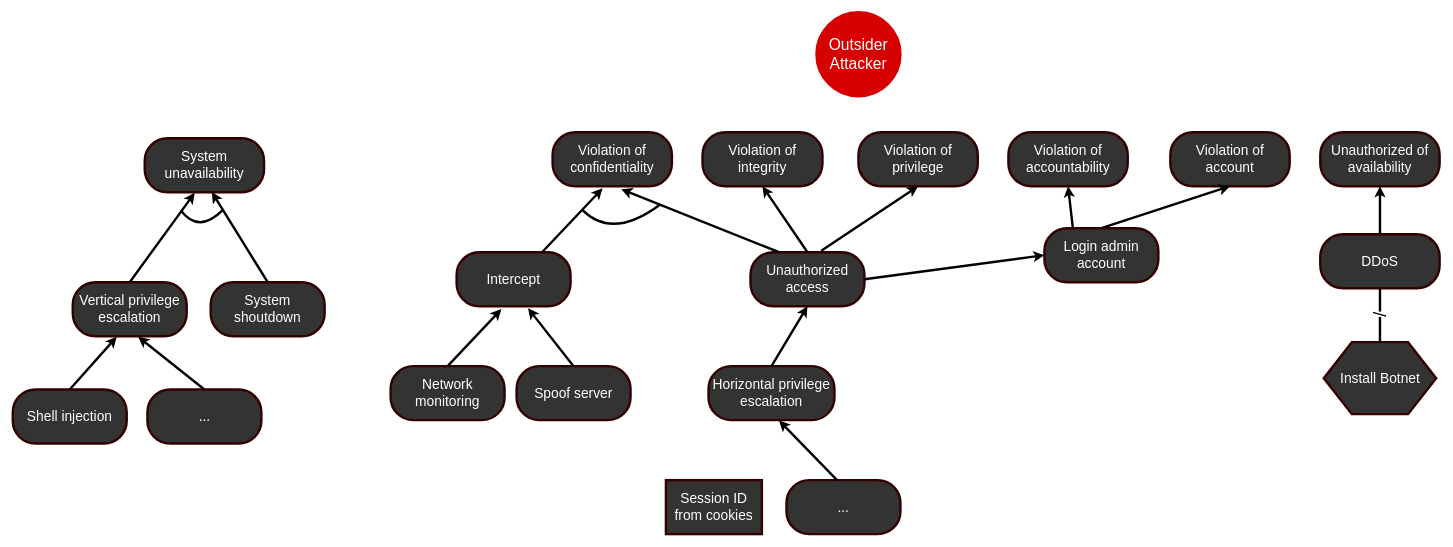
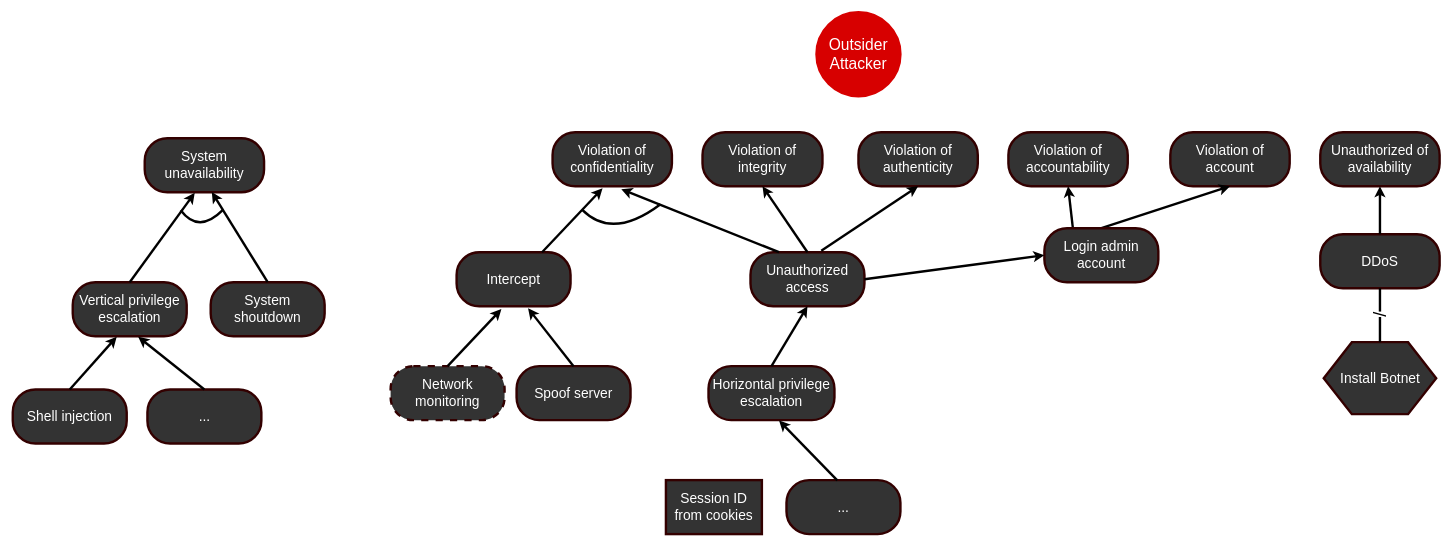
- <mxCell id="3" value="&lt;font color=&quot;#ffffff&quot; style=&quot;font-size: 23px&quot;&gt;Violation of privilege&lt;/font&gt;" style="rounded=1;whiteSpace=wrap;html=1;strokeColor=#330000;strokeWidth=4;fillColor=#333333;gradientColor=none;arcSize=42;" parent="1" vertex="1"><mxGeometry x="1430" y="220" width="199" height="90" as="geometry" /></mxCell>
+ <mxCell id="3" value="&lt;font color=&quot;#ffffff&quot; style=&quot;font-size: 23px&quot;&gt;Violation of authenticity&lt;/font&gt;" style="rounded=1;whiteSpace=wrap;html=1;strokeColor=#330000;strokeWidth=4;fillColor=#333333;gradientColor=none;arcSize=42;" parent="1" vertex="1"><mxGeometry x="1430" y="220" width="199" height="90" as="geometry" /></mxCell>
- <mxCell id="20" value="&lt;font color=&quot;#ffffff&quot;&gt;&lt;span style=&quot;font-size: 23px&quot;&gt;Network monitoring&lt;/span&gt;&lt;/font&gt;" style="rounded=1;whiteSpace=wrap;html=1;strokeColor=#330000;strokeWidth=4;fillColor=#333333;gradientColor=none;arcSize=42;" parent="1" vertex="1"><mxGeometry x="650" y="610" width="190" height="90" as="geometry" /></mxCell>
+ <mxCell id="20" value="&lt;font color=&quot;#ffffff&quot;&gt;&lt;span style=&quot;font-size: 23px&quot;&gt;Network monitoring&lt;/span&gt;&lt;/font&gt;" style="rounded=1;whiteSpace=wrap;html=1;strokeColor=#330000;strokeWidth=4;fillColor=#333333;gradientColor=none;arcSize=42;dashed=1;" parent="1" vertex="1"><mxGeometry x="650" y="610" width="190" height="90" as="geometry" /></mxCell>
